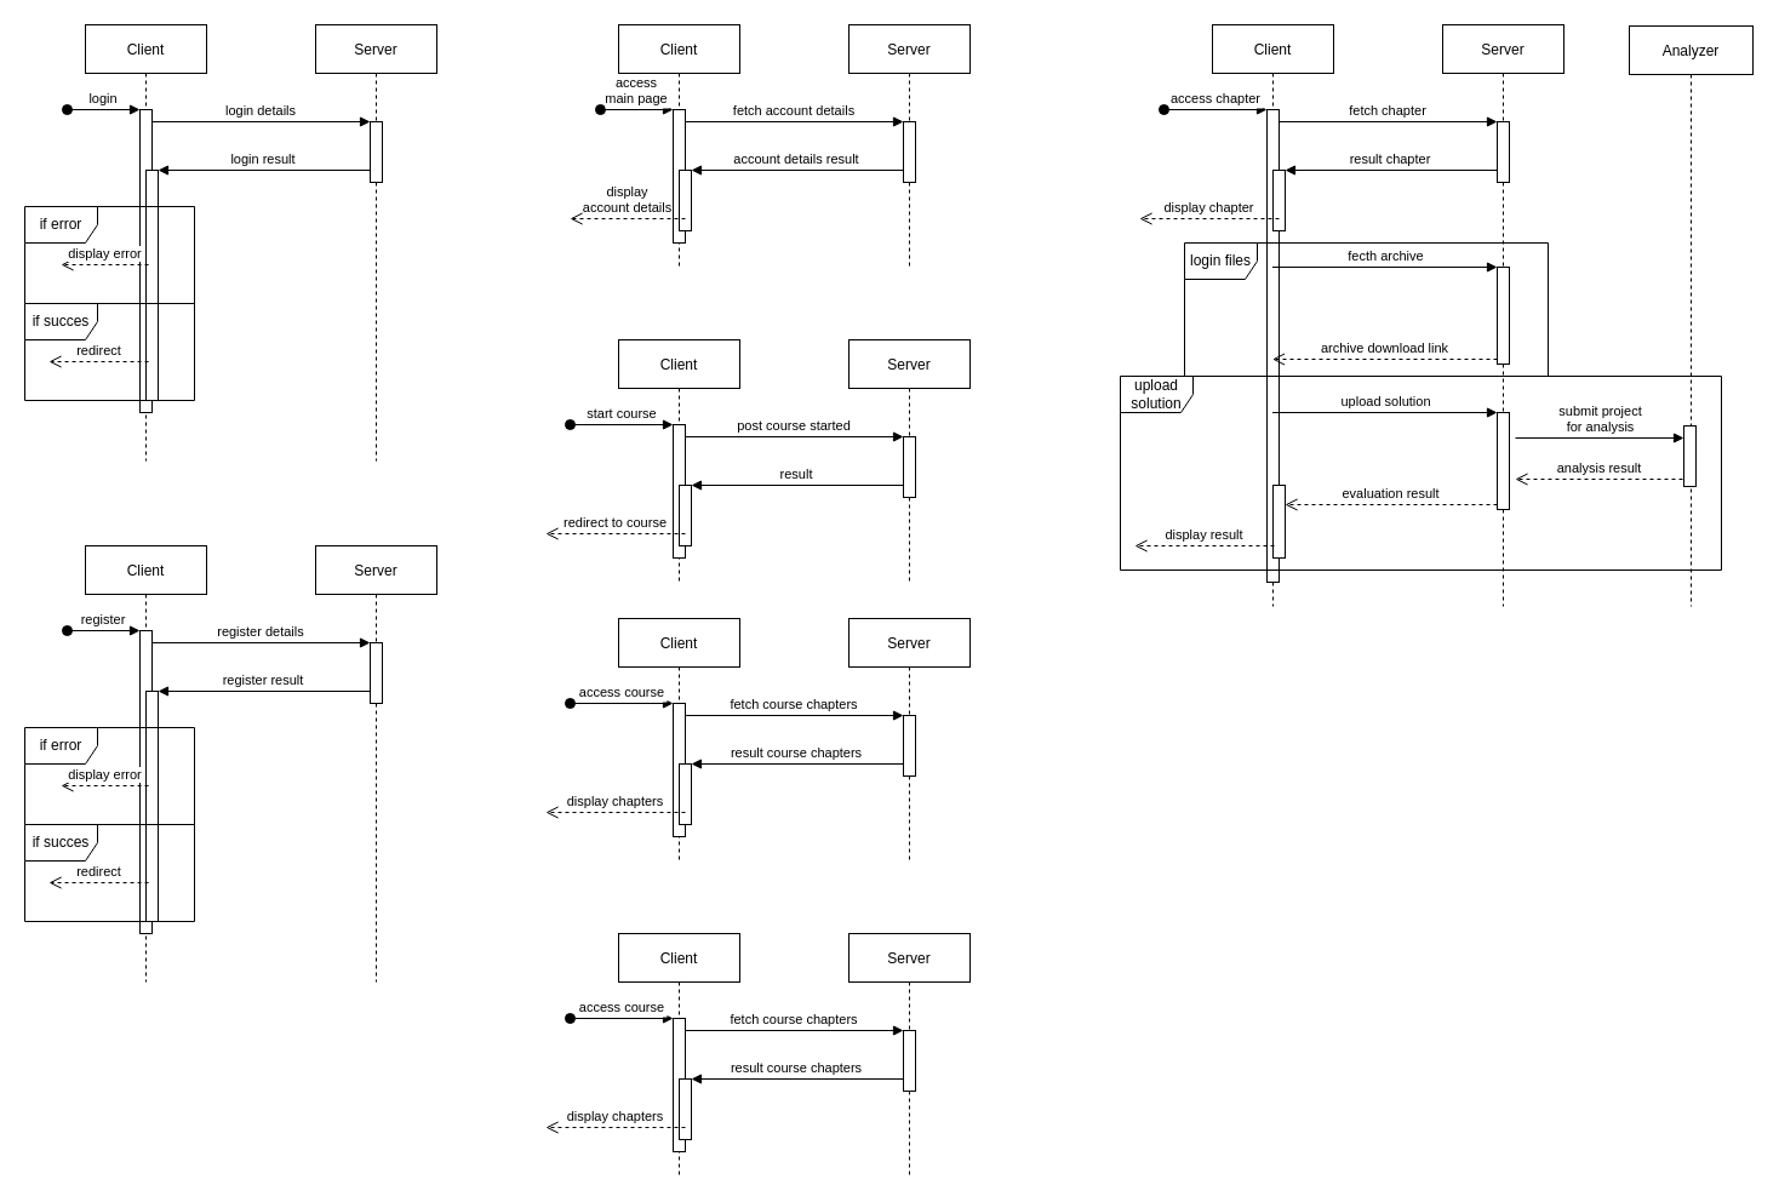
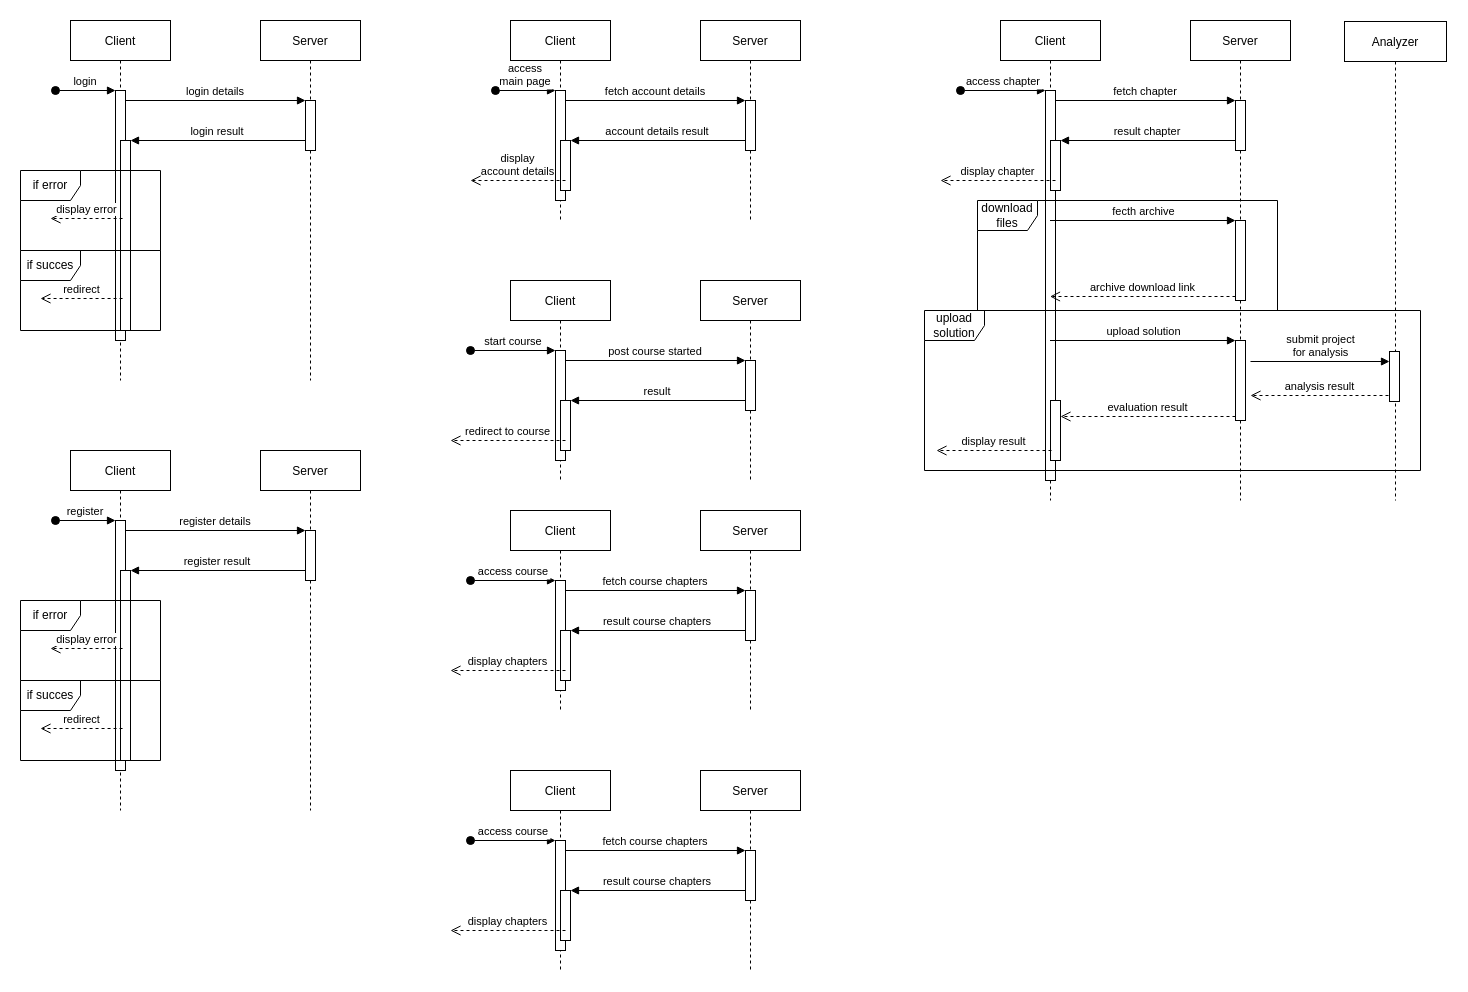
- <mxCell id="74" value="login files" style="shape=umlFrame;whiteSpace=wrap;html=1;" vertex="1" parent="1"><mxGeometry x="977" y="200" width="300" height="110" as="geometry" /></mxCell>
+ <mxCell id="74" value="download files" style="shape=umlFrame;whiteSpace=wrap;html=1;" vertex="1" parent="1"><mxGeometry x="977" y="200" width="300" height="110" as="geometry" /></mxCell>
